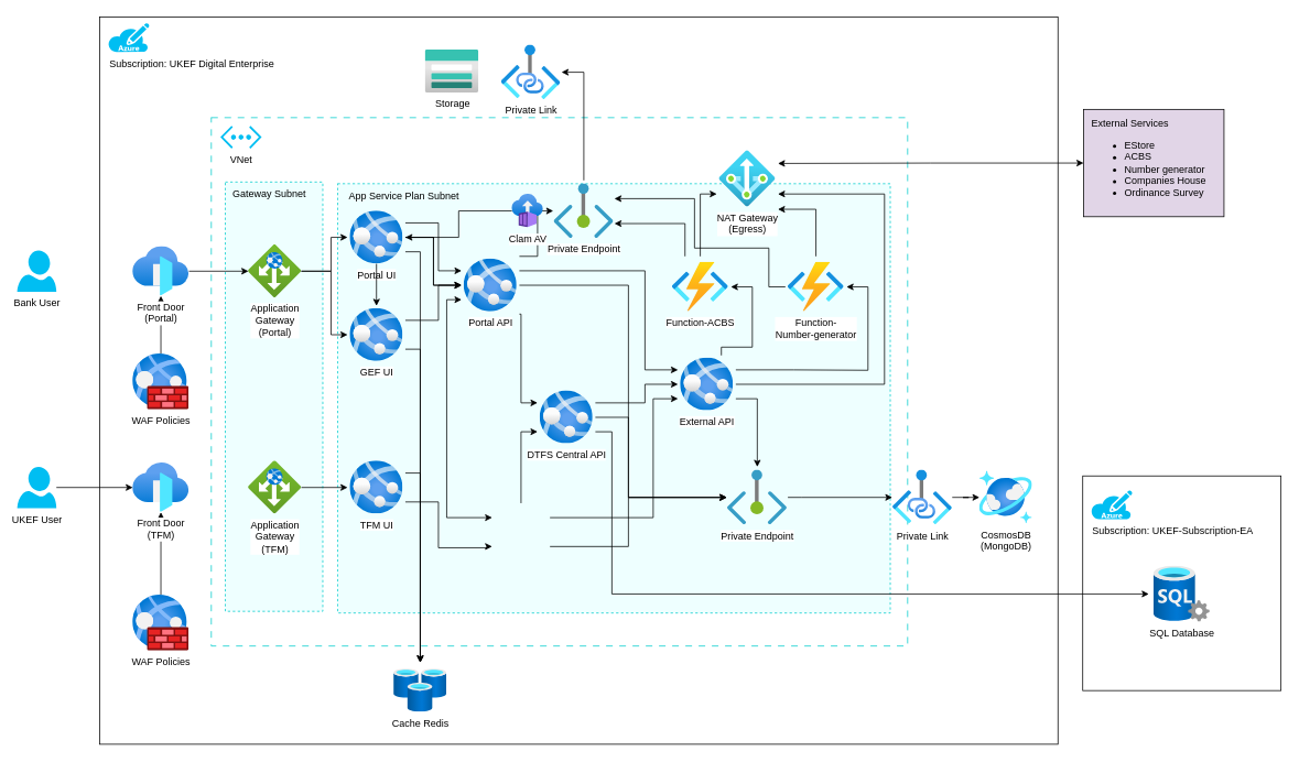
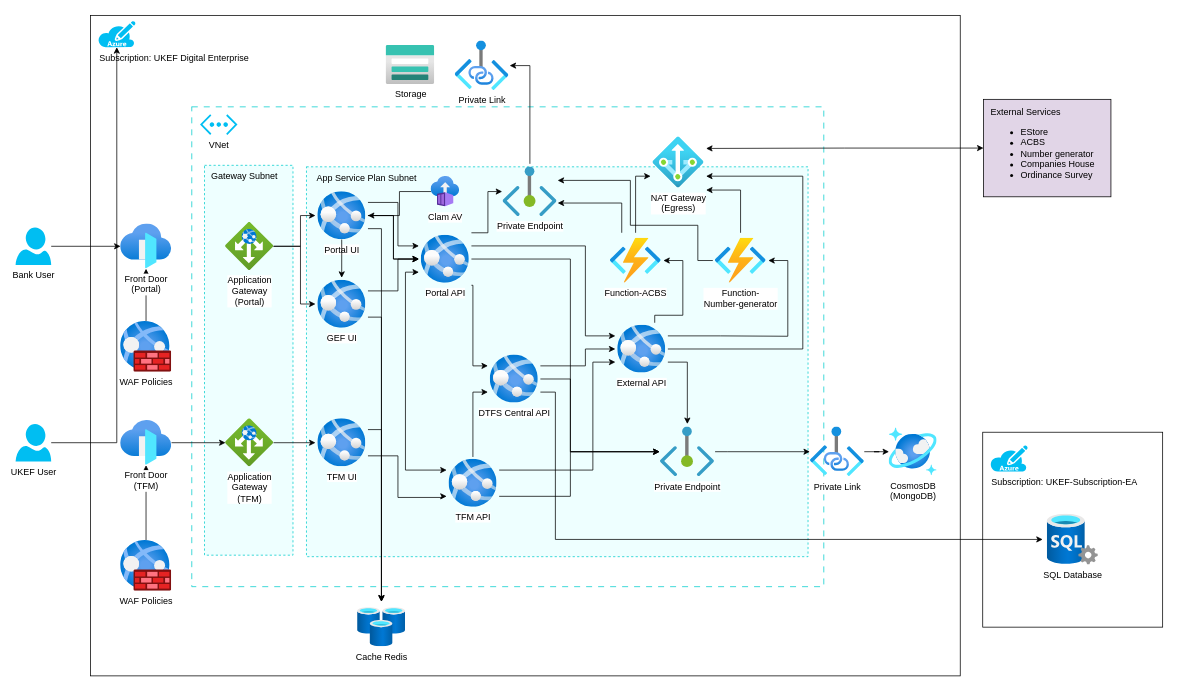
- <mxCell id="68" value="Clam AV" style="image;aspect=fixed;html=1;points=[];align=center;fontSize=12;image=img/lib/azure2/containers/Container_Instances.svg;" vertex="1" parent="11"><mxGeometry x="210.99" y="12.5" width="38.03" height="41" as="geometry" /></mxCell>
+ <mxCell id="68" value="Clam AV" style="image;aspect=fixed;html=1;points=[];align=center;fontSize=12;image=img/lib/azure2/containers/Container_Instances.svg;" vertex="1" parent="11"><mxGeometry x="165.99" y="12.5" width="38.03" height="41" as="geometry" /></mxCell>
+ <mxCell id="98" style="edgeStyle=orthogonalEdgeStyle;rounded=0;orthogonalLoop=1;jettySize=auto;html=1;" parent="1" source="99" target="92" edge="1"><mxGeometry relative="1" as="geometry" /></mxCell>
- <mxCell id="91" style="edgeStyle=orthogonalEdgeStyle;rounded=0;orthogonalLoop=1;jettySize=auto;html=1;" parent="1" source="92" target="90" edge="1"><mxGeometry relative="1" as="geometry" /></mxCell>
- <mxCell id="100" style="edgeStyle=orthogonalEdgeStyle;rounded=0;orthogonalLoop=1;jettySize=auto;html=1;" parent="1" source="101" target="81" edge="1"><mxGeometry relative="1" as="geometry" /></mxCell>
+ <mxCell id="100" style="edgeStyle=orthogonalEdgeStyle;rounded=0;orthogonalLoop=1;jettySize=auto;html=1;" parent="1" source="101" target="7" edge="1"><mxGeometry relative="1" as="geometry" /></mxCell>
+ <mxCell id="80" style="edgeStyle=orthogonalEdgeStyle;rounded=0;orthogonalLoop=1;jettySize=auto;html=1;" parent="1" source="81" target="79" edge="1"><mxGeometry relative="1" as="geometry" /></mxCell>
+ <mxCell id="27" value="TFM API" style="image;aspect=fixed;html=1;points=[];align=center;fontSize=12;image=img/lib/azure2/app_services/App_Services.svg;" parent="26" vertex="1"><mxGeometry x="3" y="3" width="64" height="64" as="geometry" /></mxCell>
